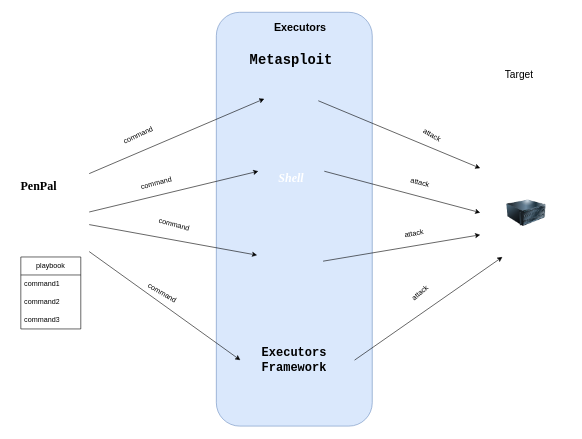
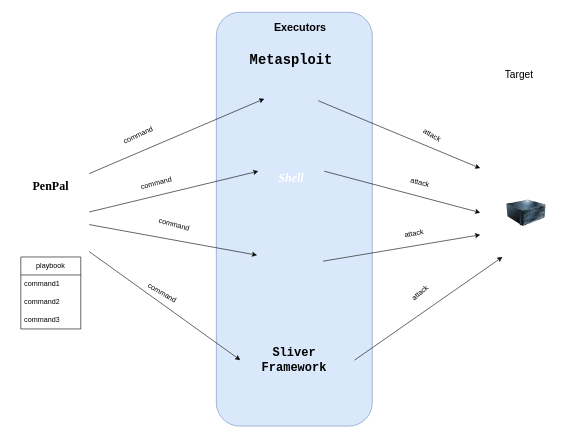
- <mxCell id="18" value="&lt;font size=&quot;1&quot; face=&quot;Garamond&quot;&gt;&lt;b style=&quot;font-size: 20px;&quot;&gt;PenPal&lt;/b&gt;&lt;/font&gt;" style="text;strokeColor=none;align=center;fillColor=none;html=1;verticalAlign=middle;whiteSpace=wrap;rounded=0;" parent="1" vertex="1"><mxGeometry x="41" y="299" width="46" height="20" as="geometry" /></mxCell>
+ <mxCell id="18" value="&lt;font size=&quot;1&quot; face=&quot;Garamond&quot;&gt;&lt;b style=&quot;font-size: 20px;&quot;&gt;PenPal&lt;/b&gt;&lt;/font&gt;" style="text;strokeColor=none;align=center;fillColor=none;html=1;verticalAlign=middle;whiteSpace=wrap;rounded=0;" parent="1" vertex="1"><mxGeometry x="61" y="299" width="46" height="20" as="geometry" /></mxCell>
- <mxCell id="34" value="&lt;div style=&quot;font-size: 20px;&quot;&gt;&lt;font style=&quot;font-size: 20px;&quot;&gt;&lt;span style=&quot;font-size: 20px;&quot;&gt;Executors&lt;/span&gt;&lt;/font&gt;&lt;/div&gt;&lt;div style=&quot;font-size: 20px;&quot;&gt;&lt;font style=&quot;font-size: 20px;&quot;&gt;&lt;span style=&quot;font-size: 20px;&quot;&gt;Framework&lt;/span&gt;&lt;/font&gt;&lt;br style=&quot;font-size: 20px;&quot;&gt;&lt;/div&gt;" style="text;html=1;strokeColor=none;fillColor=none;align=center;verticalAlign=middle;whiteSpace=wrap;rounded=0;fontFamily=Courier New;fontSize=20;fontStyle=1" vertex="1" parent="1"><mxGeometry x="410" y="570" width="160" height="60" as="geometry" /></mxCell>
+ <mxCell id="34" value="&lt;div style=&quot;font-size: 20px;&quot;&gt;&lt;font style=&quot;font-size: 20px;&quot;&gt;&lt;span style=&quot;font-size: 20px;&quot;&gt;Sliver&lt;/span&gt;&lt;/font&gt;&lt;/div&gt;&lt;div style=&quot;font-size: 20px;&quot;&gt;&lt;font style=&quot;font-size: 20px;&quot;&gt;&lt;span style=&quot;font-size: 20px;&quot;&gt;Framework&lt;/span&gt;&lt;/font&gt;&lt;br style=&quot;font-size: 20px;&quot;&gt;&lt;/div&gt;" style="text;html=1;strokeColor=none;fillColor=none;align=center;verticalAlign=middle;whiteSpace=wrap;rounded=0;fontFamily=Courier New;fontSize=20;fontStyle=1" vertex="1" parent="1"><mxGeometry x="410" y="570" width="160" height="60" as="geometry" /></mxCell>
